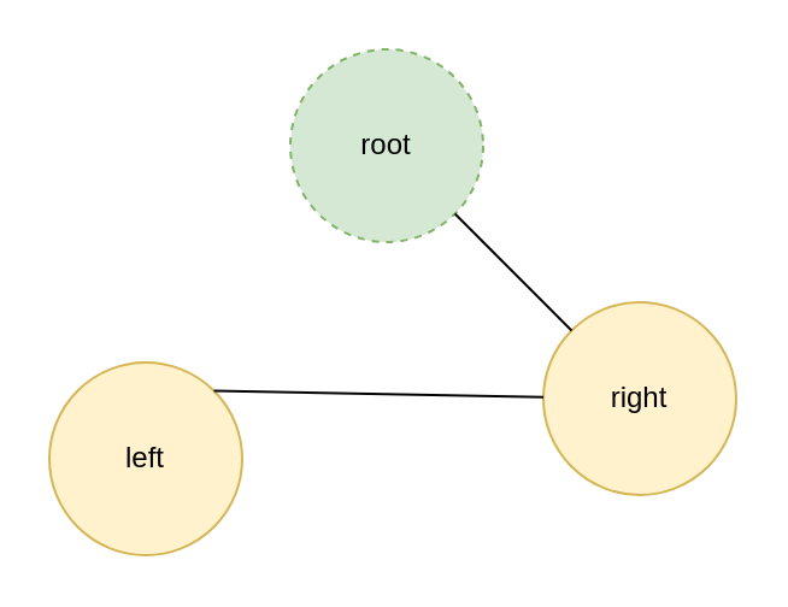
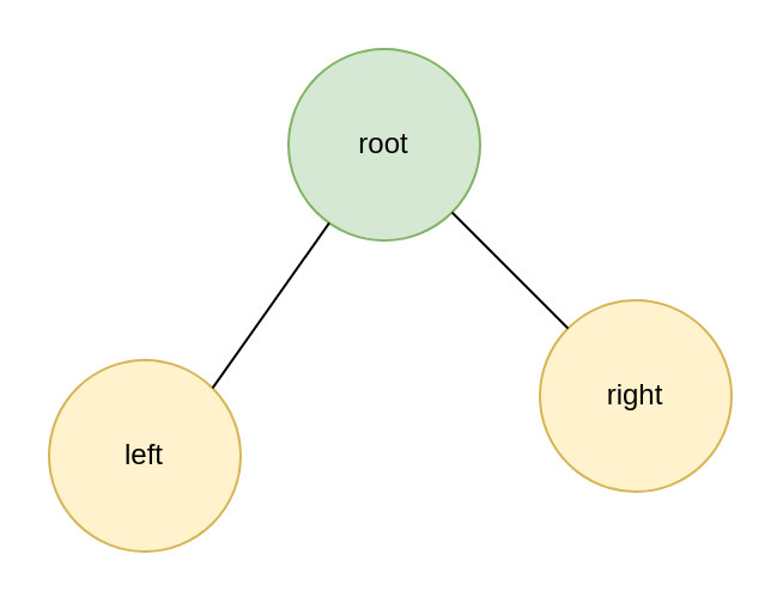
- <mxCell id="2" value="root" style="ellipse;whiteSpace=wrap;html=1;aspect=fixed;fillColor=#d5e8d4;strokeColor=#82b366;dashed=1;" parent="1" vertex="1"><mxGeometry x="120" y="20" width="80" height="80" as="geometry" /></mxCell>
+ <mxCell id="2" value="root" style="ellipse;whiteSpace=wrap;html=1;aspect=fixed;fillColor=#d5e8d4;strokeColor=#82b366;" parent="1" vertex="1"><mxGeometry x="120" y="20" width="80" height="80" as="geometry" /></mxCell>
- <mxCell id="5" value="" style="endArrow=none;html=1;exitX=1;exitY=0;exitDx=0;exitDy=0;" parent="1" source="3" target="4" edge="1"><mxGeometry width="50" height="50" relative="1" as="geometry"><mxPoint x="90" y="150" as="sourcePoint" /><mxPoint x="140" y="100" as="targetPoint" /></mxGeometry></mxCell>
+ <mxCell id="5" value="" style="endArrow=none;html=1;exitX=1;exitY=0;exitDx=0;exitDy=0;" parent="1" source="3" target="2" edge="1"><mxGeometry width="50" height="50" relative="1" as="geometry"><mxPoint x="90" y="150" as="sourcePoint" /><mxPoint x="140" y="100" as="targetPoint" /></mxGeometry></mxCell>
